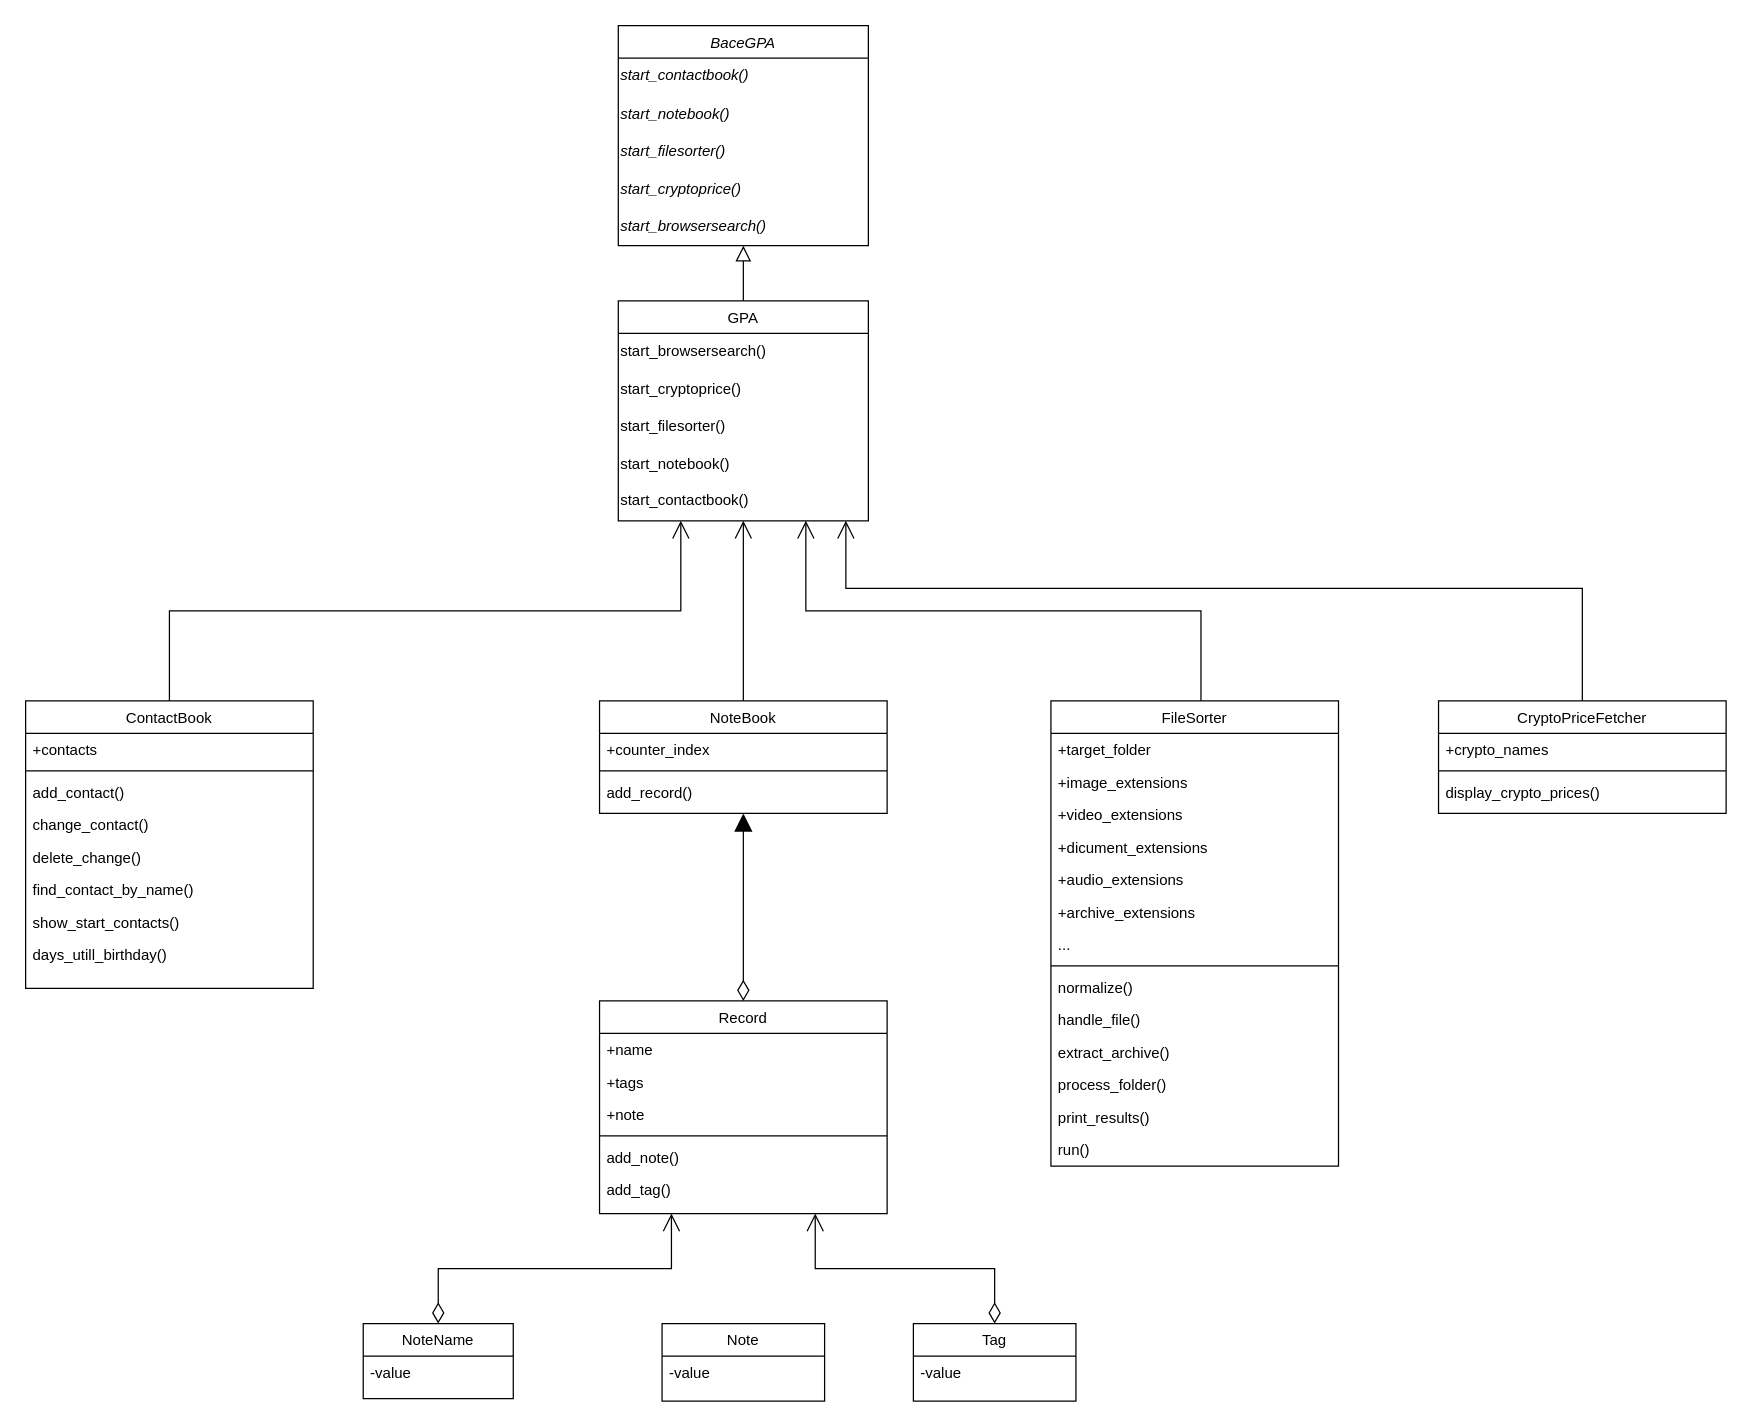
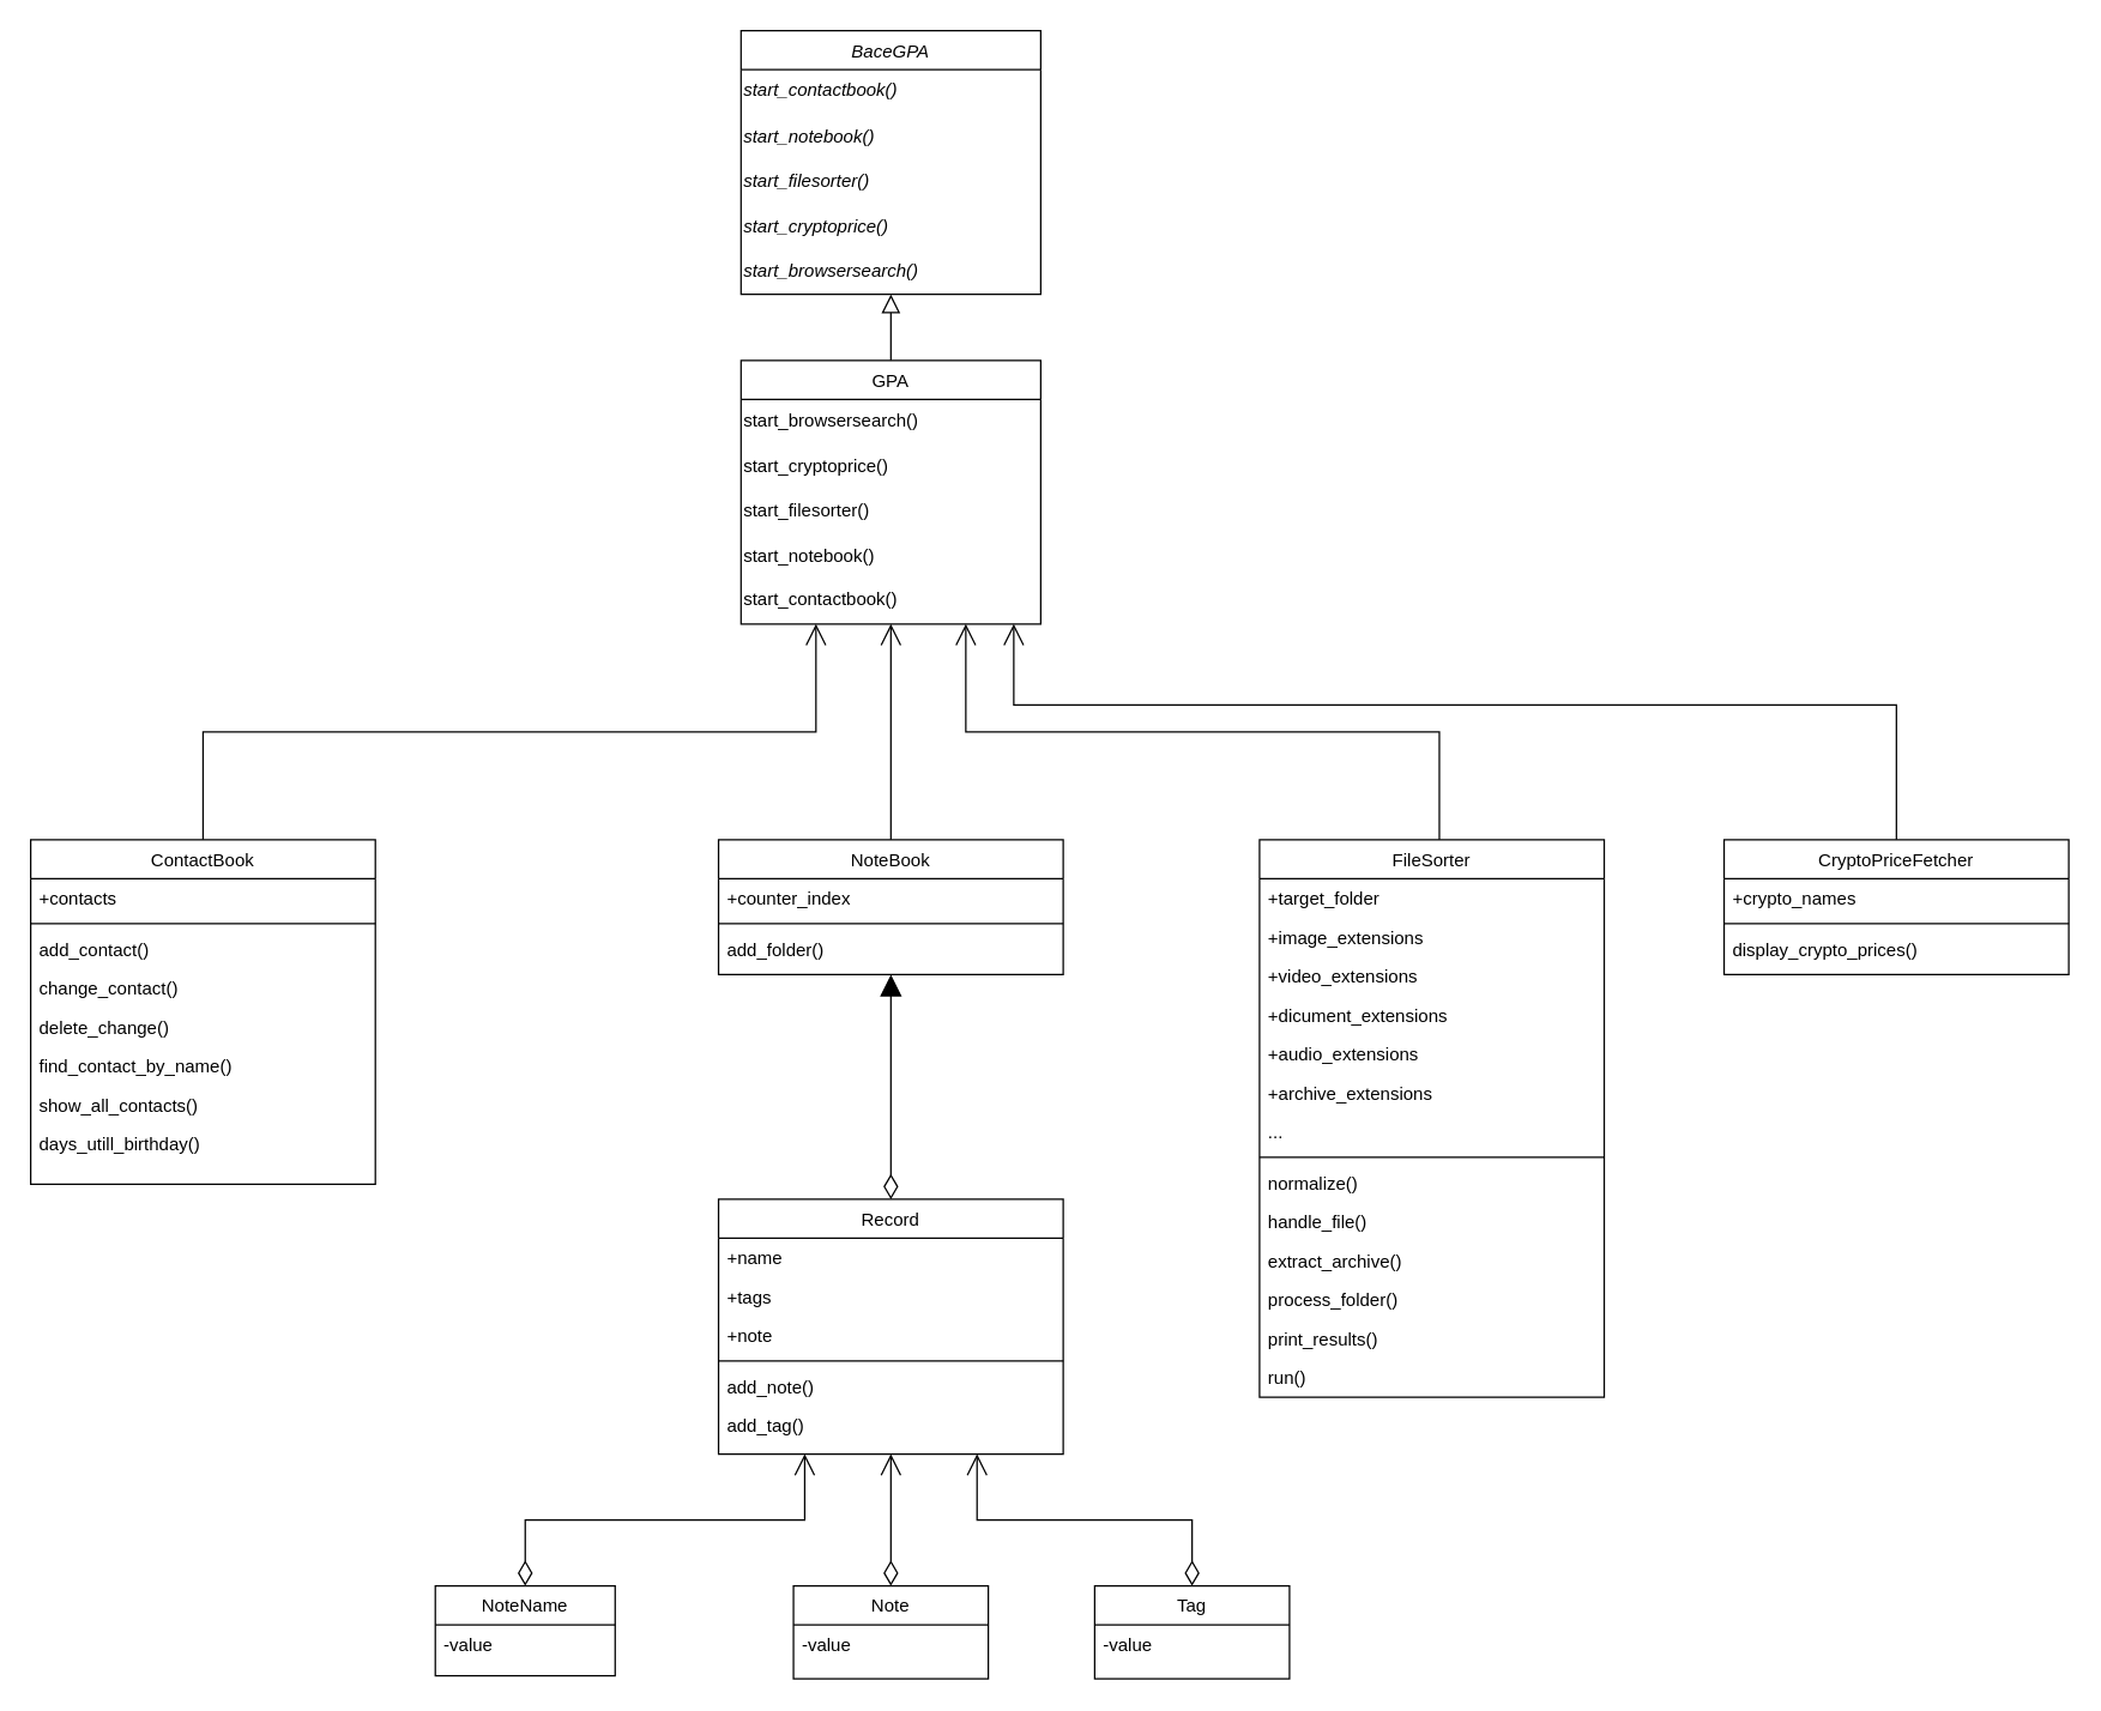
- <mxCell id="27" value="add_record()" style="text;align=left;verticalAlign=top;spacingLeft=4;spacingRight=4;overflow=hidden;rotatable=0;points=[[0,0.5],[1,0.5]];portConstraint=eastwest;" vertex="1" parent="24"><mxGeometry y="60" width="230" height="26" as="geometry" /></mxCell>
+ <mxCell id="27" value="add_folder()" style="text;align=left;verticalAlign=top;spacingLeft=4;spacingRight=4;overflow=hidden;rotatable=0;points=[[0,0.5],[1,0.5]];portConstraint=eastwest;" vertex="1" parent="24"><mxGeometry y="60" width="230" height="26" as="geometry" /></mxCell>
- <mxCell id="15" value="show_start_contacts()" style="text;align=left;verticalAlign=top;spacingLeft=4;spacingRight=4;overflow=hidden;rotatable=0;points=[[0,0.5],[1,0.5]];portConstraint=eastwest;" vertex="1" parent="8"><mxGeometry y="164" width="230" height="26" as="geometry" /></mxCell>
+ <mxCell id="15" value="show_all_contacts()" style="text;align=left;verticalAlign=top;spacingLeft=4;spacingRight=4;overflow=hidden;rotatable=0;points=[[0,0.5],[1,0.5]];portConstraint=eastwest;" vertex="1" parent="8"><mxGeometry y="164" width="230" height="26" as="geometry" /></mxCell>
+ <mxCell id="45" value="" style="endArrow=open;html=1;endSize=12;startArrow=diamondThin;startSize=14;startFill=0;edgeStyle=orthogonalEdgeStyle;align=left;verticalAlign=bottom;rounded=0;exitX=0.5;exitY=0;exitDx=0;exitDy=0;entryX=0.5;entryY=1;entryDx=0;entryDy=0;" edge="1" parent="1" source="40" target="29"><mxGeometry x="-0.867" y="-16" relative="1" as="geometry"><mxPoint x="440" y="1218" as="sourcePoint" /><mxPoint x="627" y="1130" as="targetPoint" /><mxPoint as="offset" /></mxGeometry></mxCell>
